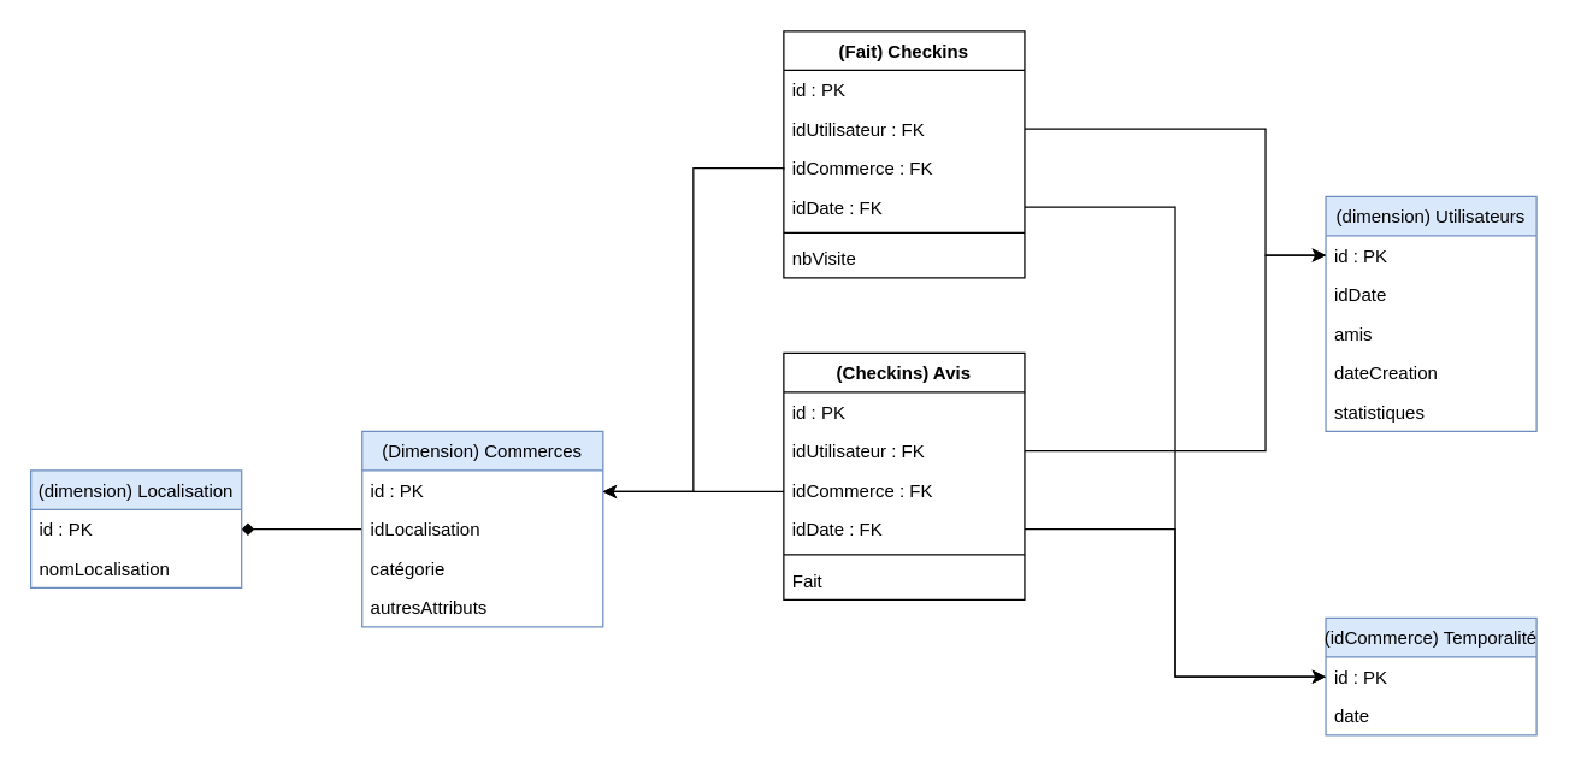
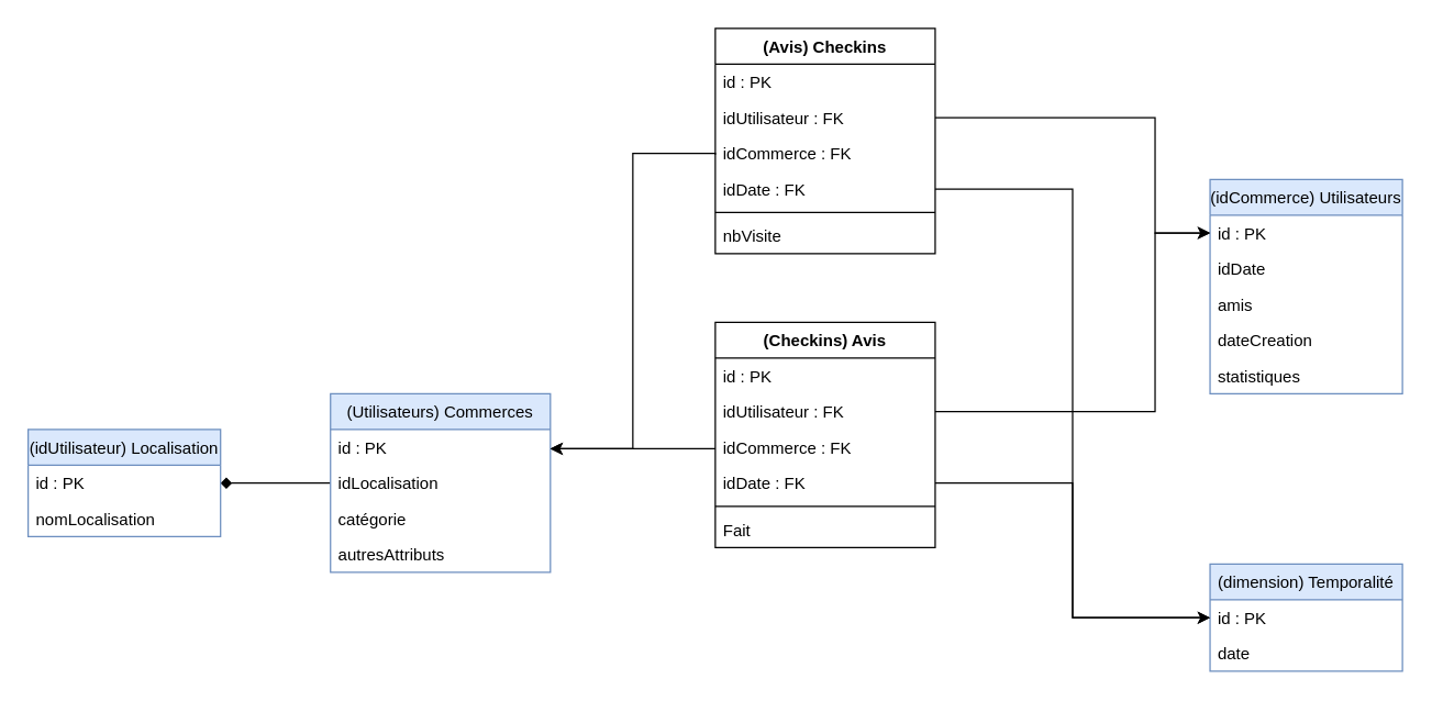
- <mxCell id="29" value="(Fait) Checkins" style="swimlane;fontStyle=1;align=center;verticalAlign=top;childLayout=stackLayout;horizontal=1;startSize=26;horizontalStack=0;resizeParent=1;resizeParentMax=0;resizeLast=0;collapsible=1;marginBottom=0;" vertex="1" parent="1"><mxGeometry x="520" y="20" width="160" height="164" as="geometry" /></mxCell>
+ <mxCell id="29" value="(Avis) Checkins" style="swimlane;fontStyle=1;align=center;verticalAlign=top;childLayout=stackLayout;horizontal=1;startSize=26;horizontalStack=0;resizeParent=1;resizeParentMax=0;resizeLast=0;collapsible=1;marginBottom=0;" vertex="1" parent="1"><mxGeometry x="520" y="20" width="160" height="164" as="geometry" /></mxCell>
- <mxCell id="14" value="(dimension) Utilisateurs" style="swimlane;fontStyle=0;childLayout=stackLayout;horizontal=1;startSize=26;fillColor=#dae8fc;horizontalStack=0;resizeParent=1;resizeParentMax=0;resizeLast=0;collapsible=1;marginBottom=0;strokeColor=#6c8ebf;" parent="1" vertex="1"><mxGeometry x="880" y="130" width="140" height="156" as="geometry" /></mxCell>
+ <mxCell id="14" value="(idCommerce) Utilisateurs" style="swimlane;fontStyle=0;childLayout=stackLayout;horizontal=1;startSize=26;fillColor=#dae8fc;horizontalStack=0;resizeParent=1;resizeParentMax=0;resizeLast=0;collapsible=1;marginBottom=0;strokeColor=#6c8ebf;" parent="1" vertex="1"><mxGeometry x="880" y="130" width="140" height="156" as="geometry" /></mxCell>
- <mxCell id="3" value="(Dimension) Commerces" style="swimlane;fontStyle=0;childLayout=stackLayout;horizontal=1;startSize=26;fillColor=#dae8fc;horizontalStack=0;resizeParent=1;resizeParentMax=0;resizeLast=0;collapsible=1;marginBottom=0;strokeColor=#6c8ebf;" parent="1" vertex="1"><mxGeometry x="240" y="286" width="160" height="130" as="geometry" /></mxCell>
+ <mxCell id="3" value="(Utilisateurs) Commerces" style="swimlane;fontStyle=0;childLayout=stackLayout;horizontal=1;startSize=26;fillColor=#dae8fc;horizontalStack=0;resizeParent=1;resizeParentMax=0;resizeLast=0;collapsible=1;marginBottom=0;strokeColor=#6c8ebf;" parent="1" vertex="1"><mxGeometry x="240" y="286" width="160" height="130" as="geometry" /></mxCell>
- <mxCell id="8" value="(dimension) Localisation" style="swimlane;fontStyle=0;childLayout=stackLayout;horizontal=1;startSize=26;fillColor=#dae8fc;horizontalStack=0;resizeParent=1;resizeParentMax=0;resizeLast=0;collapsible=1;marginBottom=0;strokeColor=#6c8ebf;" parent="1" vertex="1"><mxGeometry x="20" y="312" width="140" height="78" as="geometry" /></mxCell>
+ <mxCell id="8" value="(idUtilisateur) Localisation" style="swimlane;fontStyle=0;childLayout=stackLayout;horizontal=1;startSize=26;fillColor=#dae8fc;horizontalStack=0;resizeParent=1;resizeParentMax=0;resizeLast=0;collapsible=1;marginBottom=0;strokeColor=#6c8ebf;" parent="1" vertex="1"><mxGeometry x="20" y="312" width="140" height="78" as="geometry" /></mxCell>
- <mxCell id="11" value="(idCommerce) Temporalité" style="swimlane;fontStyle=0;childLayout=stackLayout;horizontal=1;startSize=26;fillColor=#dae8fc;horizontalStack=0;resizeParent=1;resizeParentMax=0;resizeLast=0;collapsible=1;marginBottom=0;strokeColor=#6c8ebf;" parent="1" vertex="1"><mxGeometry x="880" y="410" width="140" height="78" as="geometry" /></mxCell>
+ <mxCell id="11" value="(dimension) Temporalité" style="swimlane;fontStyle=0;childLayout=stackLayout;horizontal=1;startSize=26;fillColor=#dae8fc;horizontalStack=0;resizeParent=1;resizeParentMax=0;resizeLast=0;collapsible=1;marginBottom=0;strokeColor=#6c8ebf;" parent="1" vertex="1"><mxGeometry x="880" y="410" width="140" height="78" as="geometry" /></mxCell>
